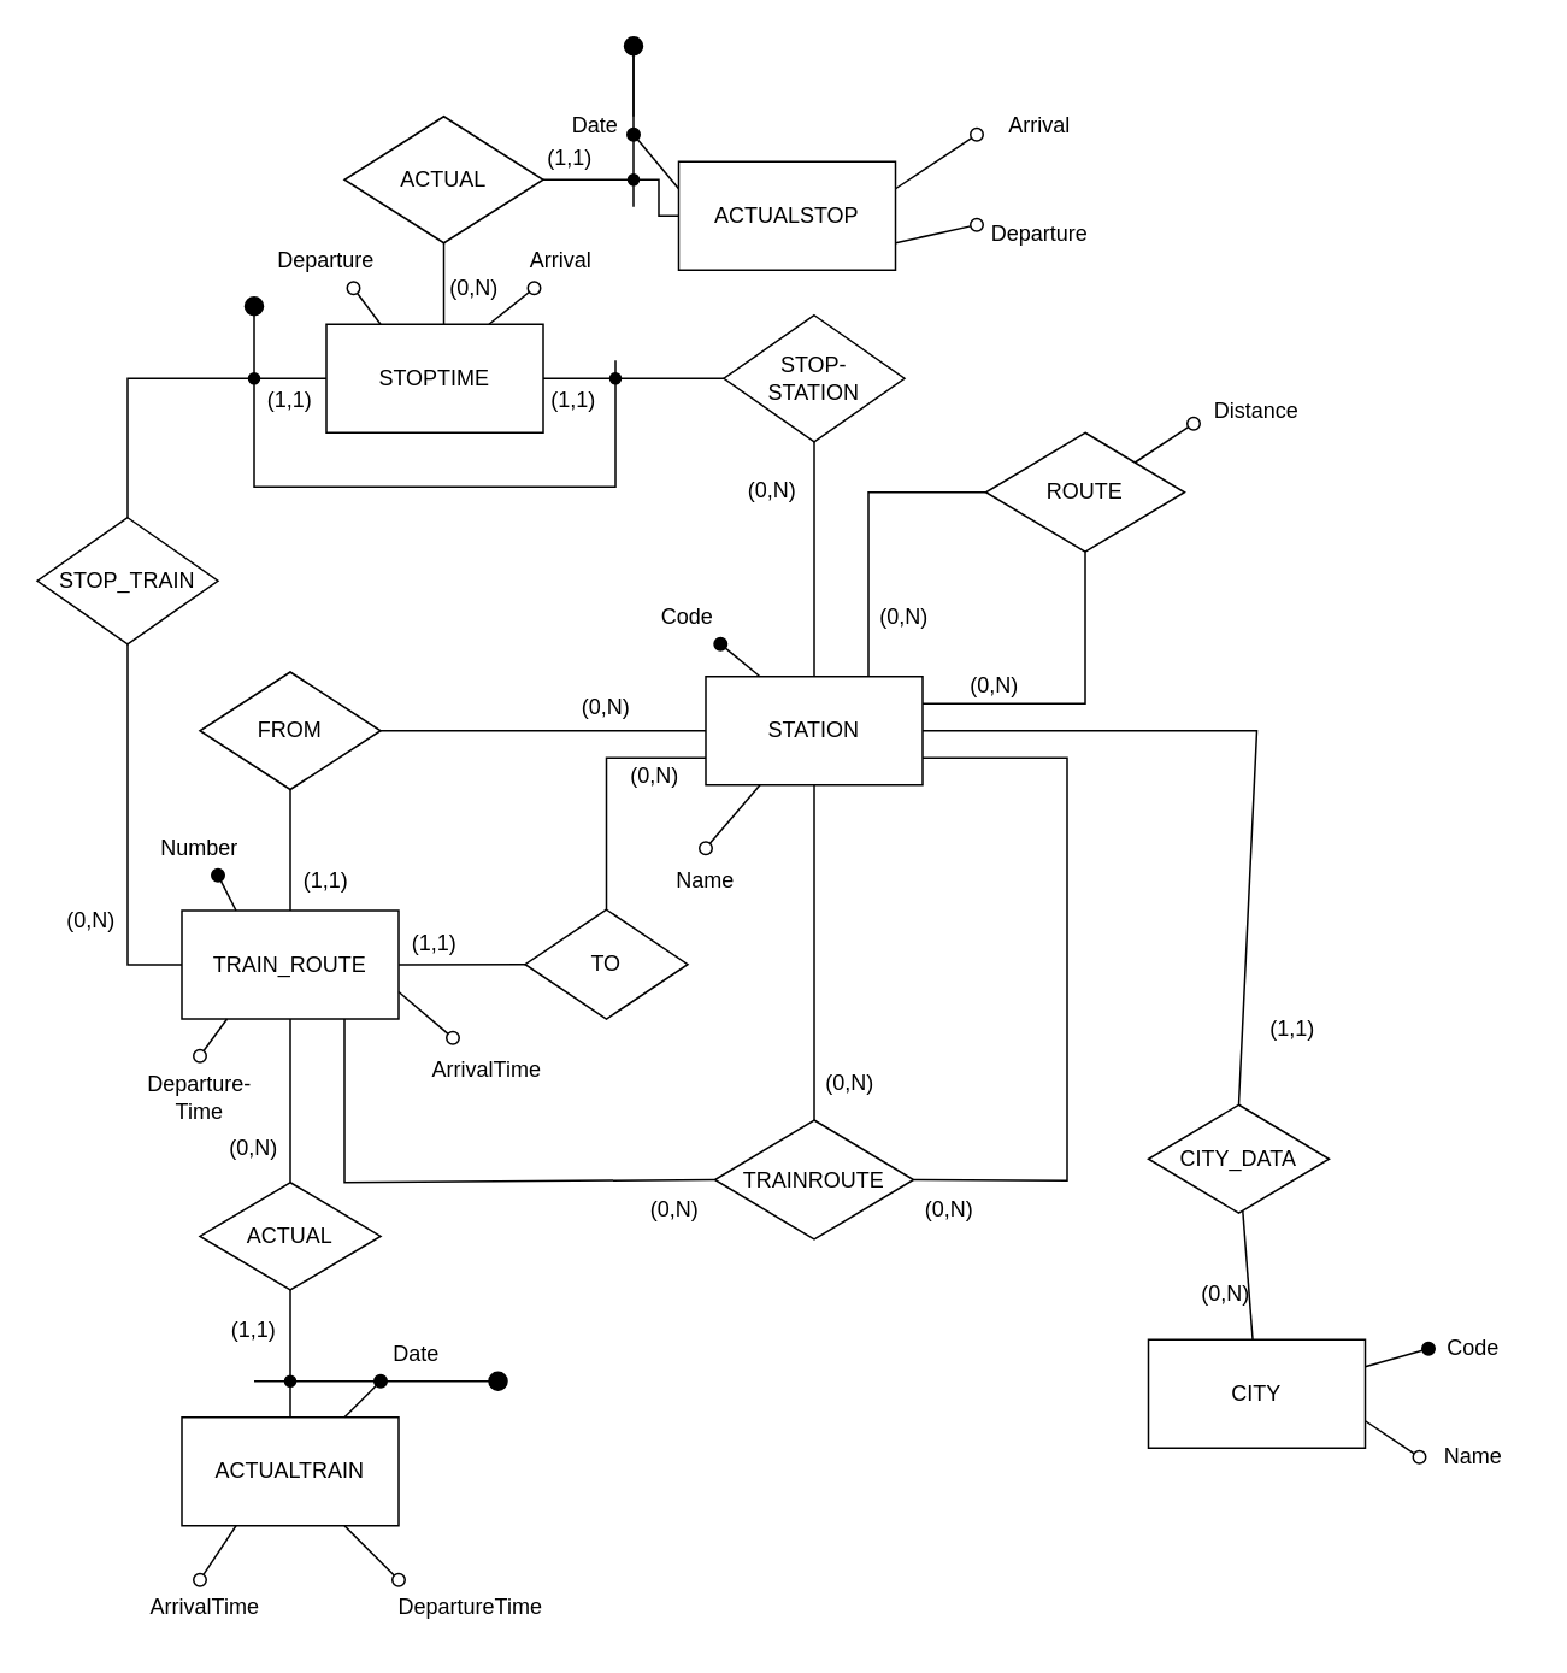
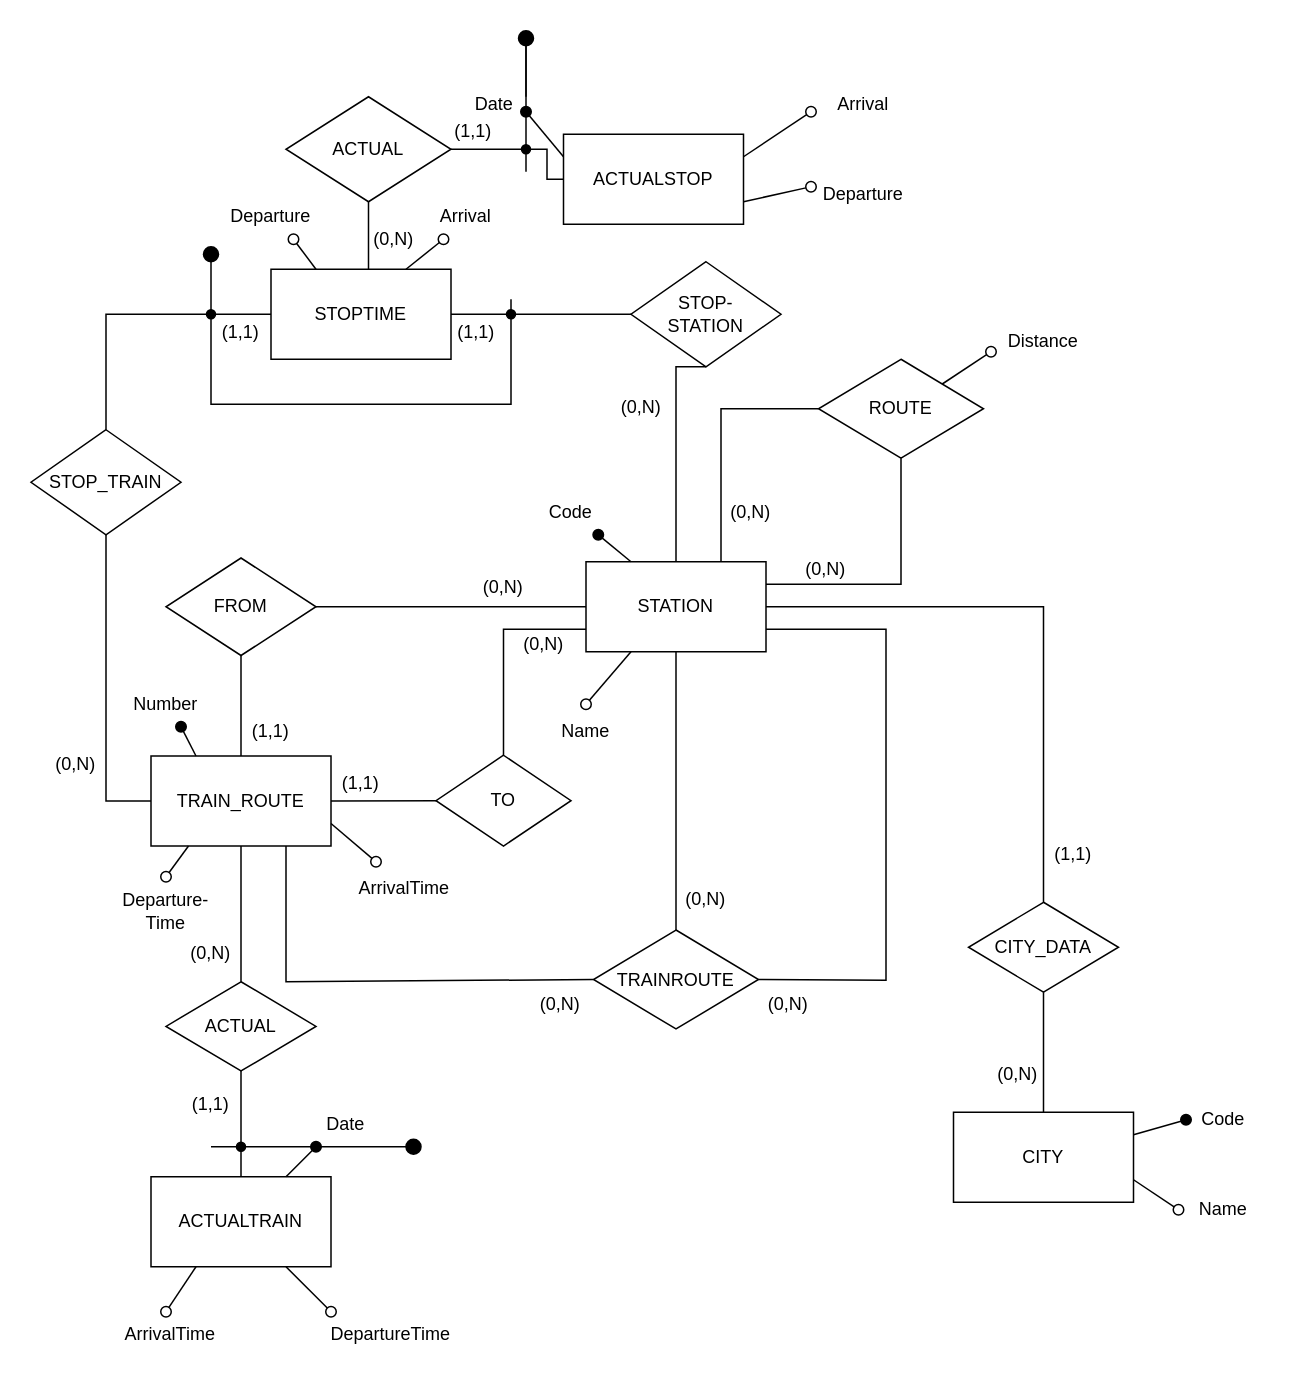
- <mxCell id="46" value="STOP-&lt;br&gt;STATION" style="rhombus;whiteSpace=wrap;html=1;rounded=0;fillColor=none;" vertex="1" parent="1"><mxGeometry x="400" y="174" width="100" height="70" as="geometry" /></mxCell>
+ <mxCell id="46" value="STOP-&lt;br&gt;STATION" style="rhombus;whiteSpace=wrap;html=1;rounded=0;fillColor=none;" vertex="1" parent="1"><mxGeometry x="420" y="174" width="100" height="70" as="geometry" /></mxCell>
- <mxCell id="13" value="CITY_DATA" style="rhombus;whiteSpace=wrap;html=1;rounded=0;fillColor=none;" vertex="1" parent="1"><mxGeometry x="635" y="611" width="100" height="60" as="geometry" /></mxCell>
+ <mxCell id="13" value="CITY_DATA" style="rhombus;whiteSpace=wrap;html=1;rounded=0;fillColor=none;" vertex="1" parent="1"><mxGeometry x="645" y="601" width="100" height="60" as="geometry" /></mxCell>
